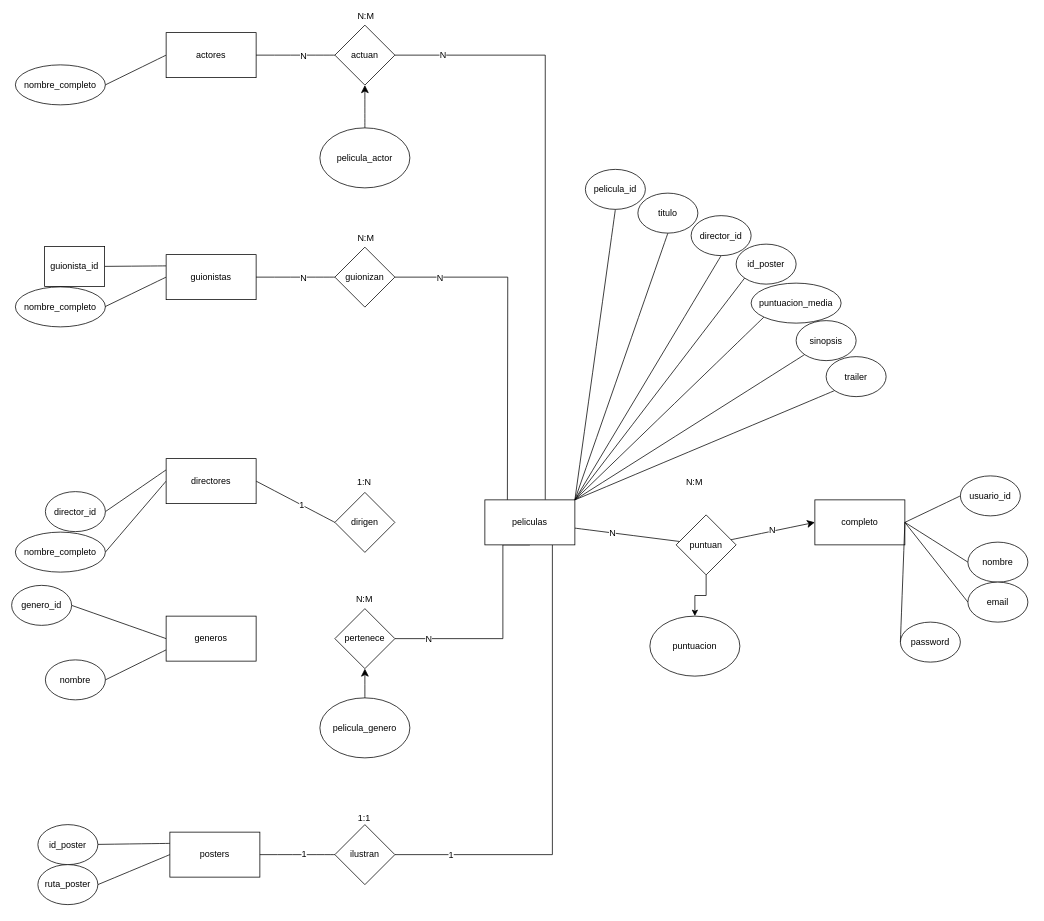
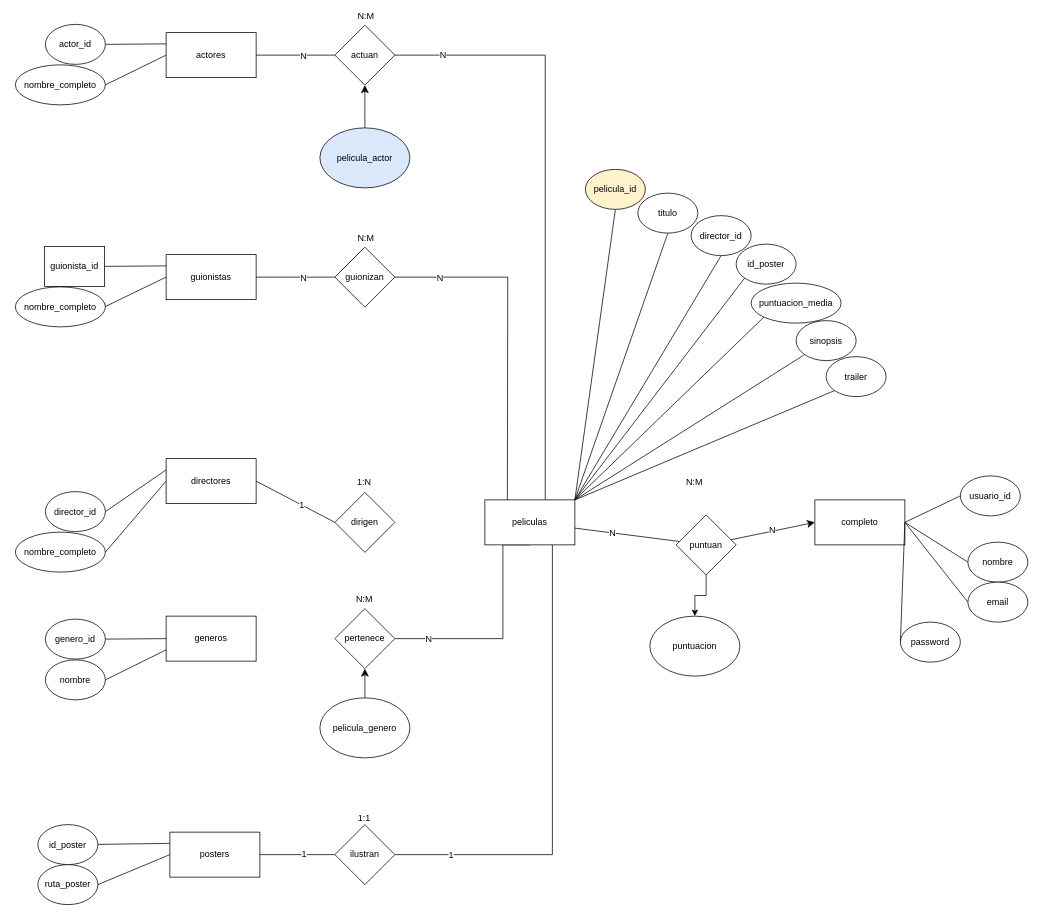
+ <mxCell id="59" value="actor_id" style="ellipse;whiteSpace=wrap;html=1;" parent="1" vertex="1"><mxGeometry x="60" y="32" width="80" height="53.33" as="geometry" /></mxCell>
+ <mxCell id="9" style="edgeStyle=none;curved=1;rounded=0;orthogonalLoop=1;jettySize=auto;html=1;exitX=0;exitY=0.25;exitDx=0;exitDy=0;entryX=1;entryY=0.5;entryDx=0;entryDy=0;fontSize=12;startSize=8;endSize=8;endArrow=none;startFill=0;" parent="1" source="11" target="59" edge="1"><mxGeometry relative="1" as="geometry" /></mxCell>
- <mxCell id="88" value="pelicula_actor" style="ellipse;whiteSpace=wrap;html=1;" vertex="1" parent="1"><mxGeometry x="426" y="170" width="120" height="80" as="geometry" /></mxCell>
+ <mxCell id="88" value="pelicula_actor" style="ellipse;whiteSpace=wrap;html=1;fillColor=#dae8fc;" vertex="1" parent="1"><mxGeometry x="426" y="170" width="120" height="80" as="geometry" /></mxCell>
- <mxCell id="75" value="pelicula_id" style="ellipse;whiteSpace=wrap;html=1;" parent="1" vertex="1"><mxGeometry x="780" y="225.34" width="80" height="53.33" as="geometry" /></mxCell>
+ <mxCell id="75" value="pelicula_id" style="ellipse;whiteSpace=wrap;html=1;fillColor=#fff2cc;" parent="1" vertex="1"><mxGeometry x="780" y="225.34" width="80" height="53.33" as="geometry" /></mxCell>
- <mxCell id="54" value="genero_id" style="ellipse;whiteSpace=wrap;html=1;" parent="1" vertex="1"><mxGeometry x="15" y="780" width="80" height="53.33" as="geometry" /></mxCell>
+ <mxCell id="54" value="genero_id" style="ellipse;whiteSpace=wrap;html=1;" parent="1" vertex="1"><mxGeometry x="60" y="825" width="80" height="53.33" as="geometry" /></mxCell>
